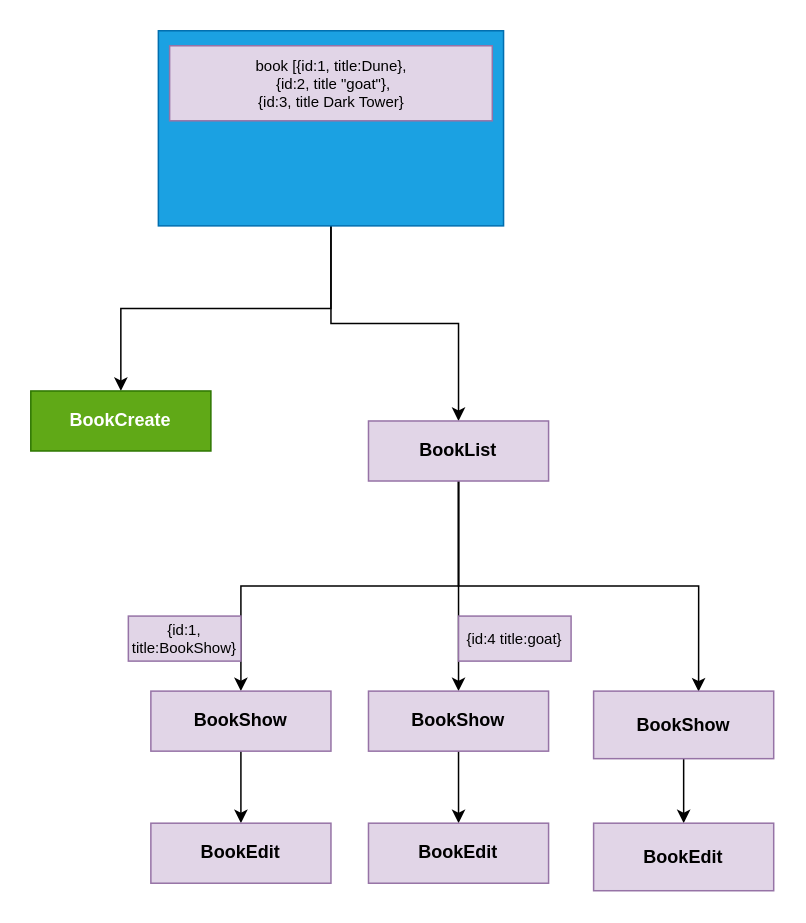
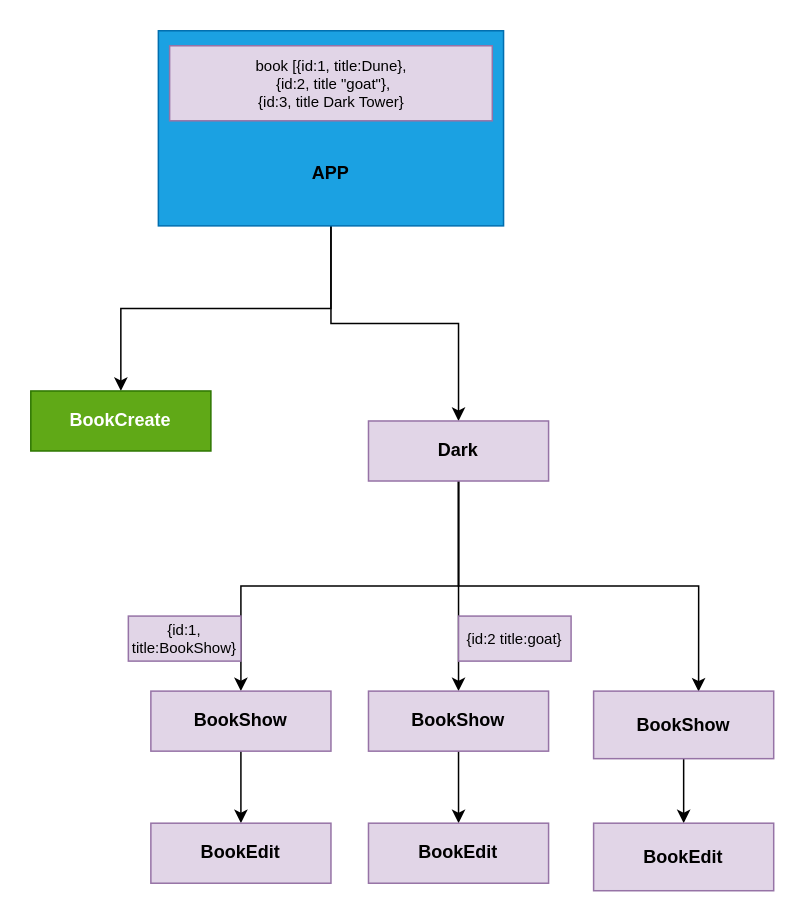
+ <mxCell id="24" value="&lt;b&gt;APP&lt;/b&gt;" style="text;html=1;strokeColor=none;fillColor=none;align=center;verticalAlign=middle;whiteSpace=wrap;rounded=0;" parent="1" vertex="1"><mxGeometry x="190" y="100" width="60" height="30" as="geometry" /></mxCell>
- <mxCell id="9" value="BookList" style="rounded=0;whiteSpace=wrap;html=1;fontStyle=1;fillColor=#e1d5e7;strokeColor=#9673a6;" parent="1" vertex="1"><mxGeometry x="245" y="280" width="120" height="40" as="geometry" /></mxCell>
+ <mxCell id="9" value="Dark" style="rounded=0;whiteSpace=wrap;html=1;fontStyle=1;fillColor=#e1d5e7;strokeColor=#9673a6;" parent="1" vertex="1"><mxGeometry x="245" y="280" width="120" height="40" as="geometry" /></mxCell>
- <mxCell id="23" value="{id:4 title:goat}" style="rounded=0;whiteSpace=wrap;html=1;fontSize=10;fillColor=#e1d5e7;strokeColor=#9673a6;" parent="1" vertex="1"><mxGeometry x="305" y="410" width="75" height="30" as="geometry" /></mxCell>
+ <mxCell id="23" value="{id:2 title:goat}" style="rounded=0;whiteSpace=wrap;html=1;fontSize=10;fillColor=#e1d5e7;strokeColor=#9673a6;" parent="1" vertex="1"><mxGeometry x="305" y="410" width="75" height="30" as="geometry" /></mxCell>
